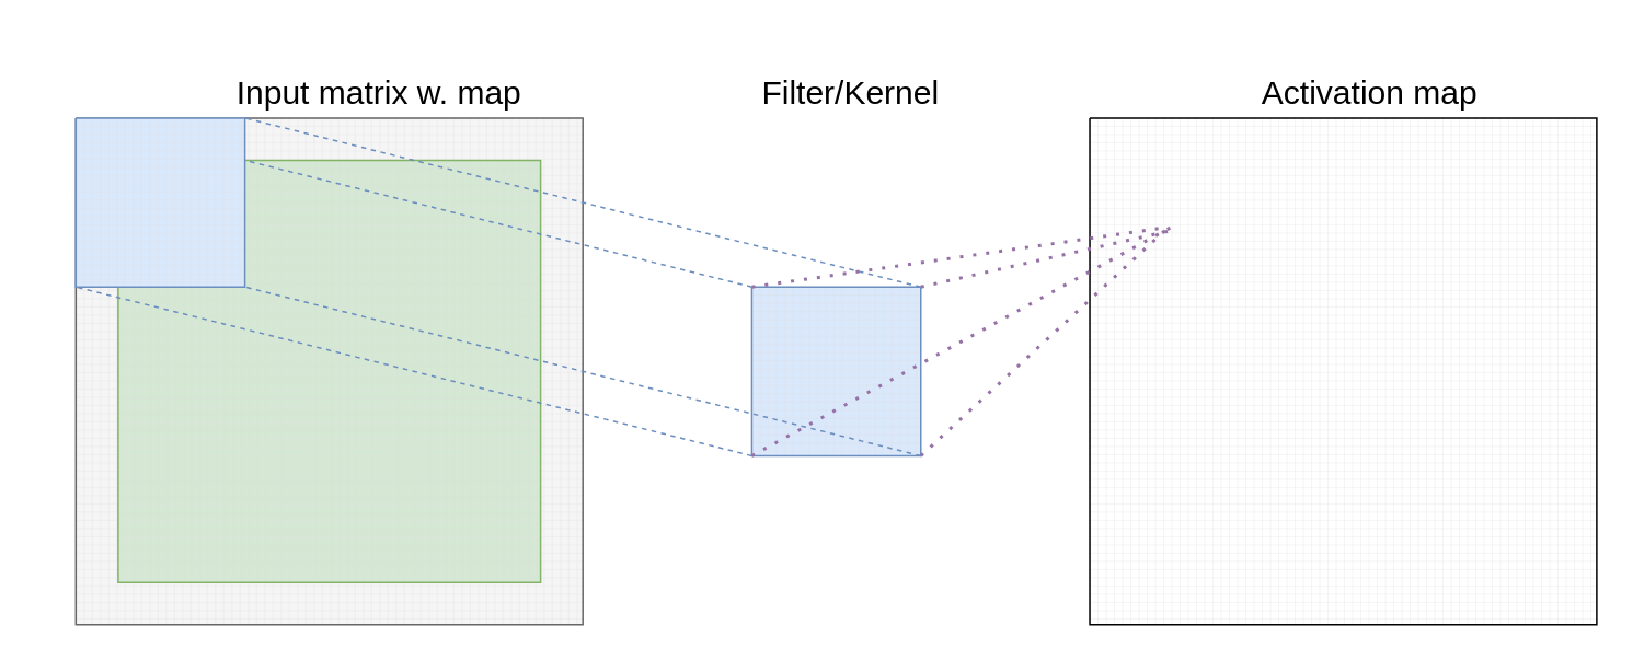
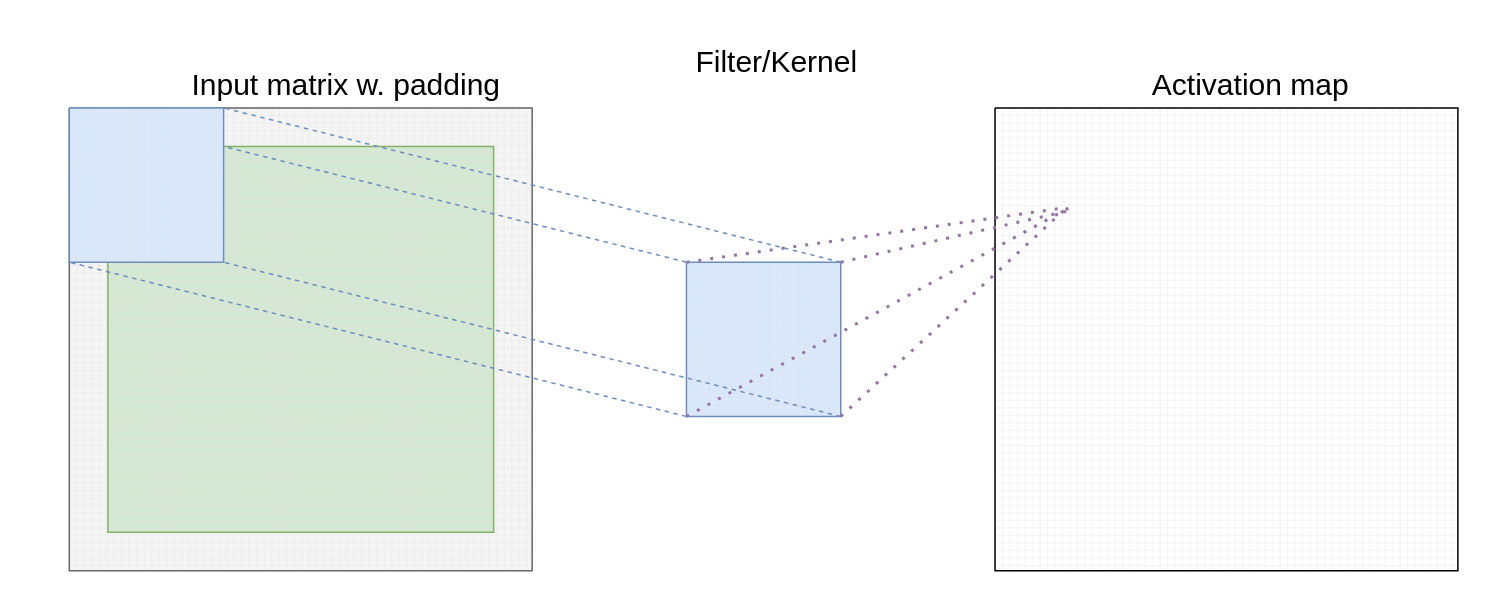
- <mxCell id="6" value="&lt;font style=&quot;font-size: 20px&quot;&gt;Input matrix w. map&lt;/font&gt;" style="text;html=1;align=center;verticalAlign=middle;resizable=0;points=[];autosize=1;shadow=0;" parent="2" vertex="1"><mxGeometry x="100.465" y="25.116" width="220" height="20" as="geometry" /></mxCell>
+ <mxCell id="6" value="&lt;font style=&quot;font-size: 20px&quot;&gt;Input matrix w. padding&lt;/font&gt;" style="text;html=1;align=center;verticalAlign=middle;resizable=0;points=[];autosize=1;shadow=0;" parent="2" vertex="1"><mxGeometry x="100.465" y="25.116" width="220" height="20" as="geometry" /></mxCell>
- <mxCell id="7" value="&lt;font style=&quot;font-size: 20px&quot;&gt;Filter/Kernel&lt;/font&gt;" style="text;html=1;align=center;verticalAlign=middle;resizable=0;points=[];autosize=1;shadow=0;" parent="2" vertex="1"><mxGeometry x="437.145" y="25.116" width="120" height="20" as="geometry" /></mxCell>
+ <mxCell id="7" value="&lt;font style=&quot;font-size: 20px&quot;&gt;Filter/Kernel&lt;/font&gt;" style="text;html=1;align=center;verticalAlign=middle;resizable=0;points=[];autosize=1;shadow=0;" parent="2" vertex="1"><mxGeometry x="437.145" y="10.116" width="120" height="20" as="geometry" /></mxCell>
